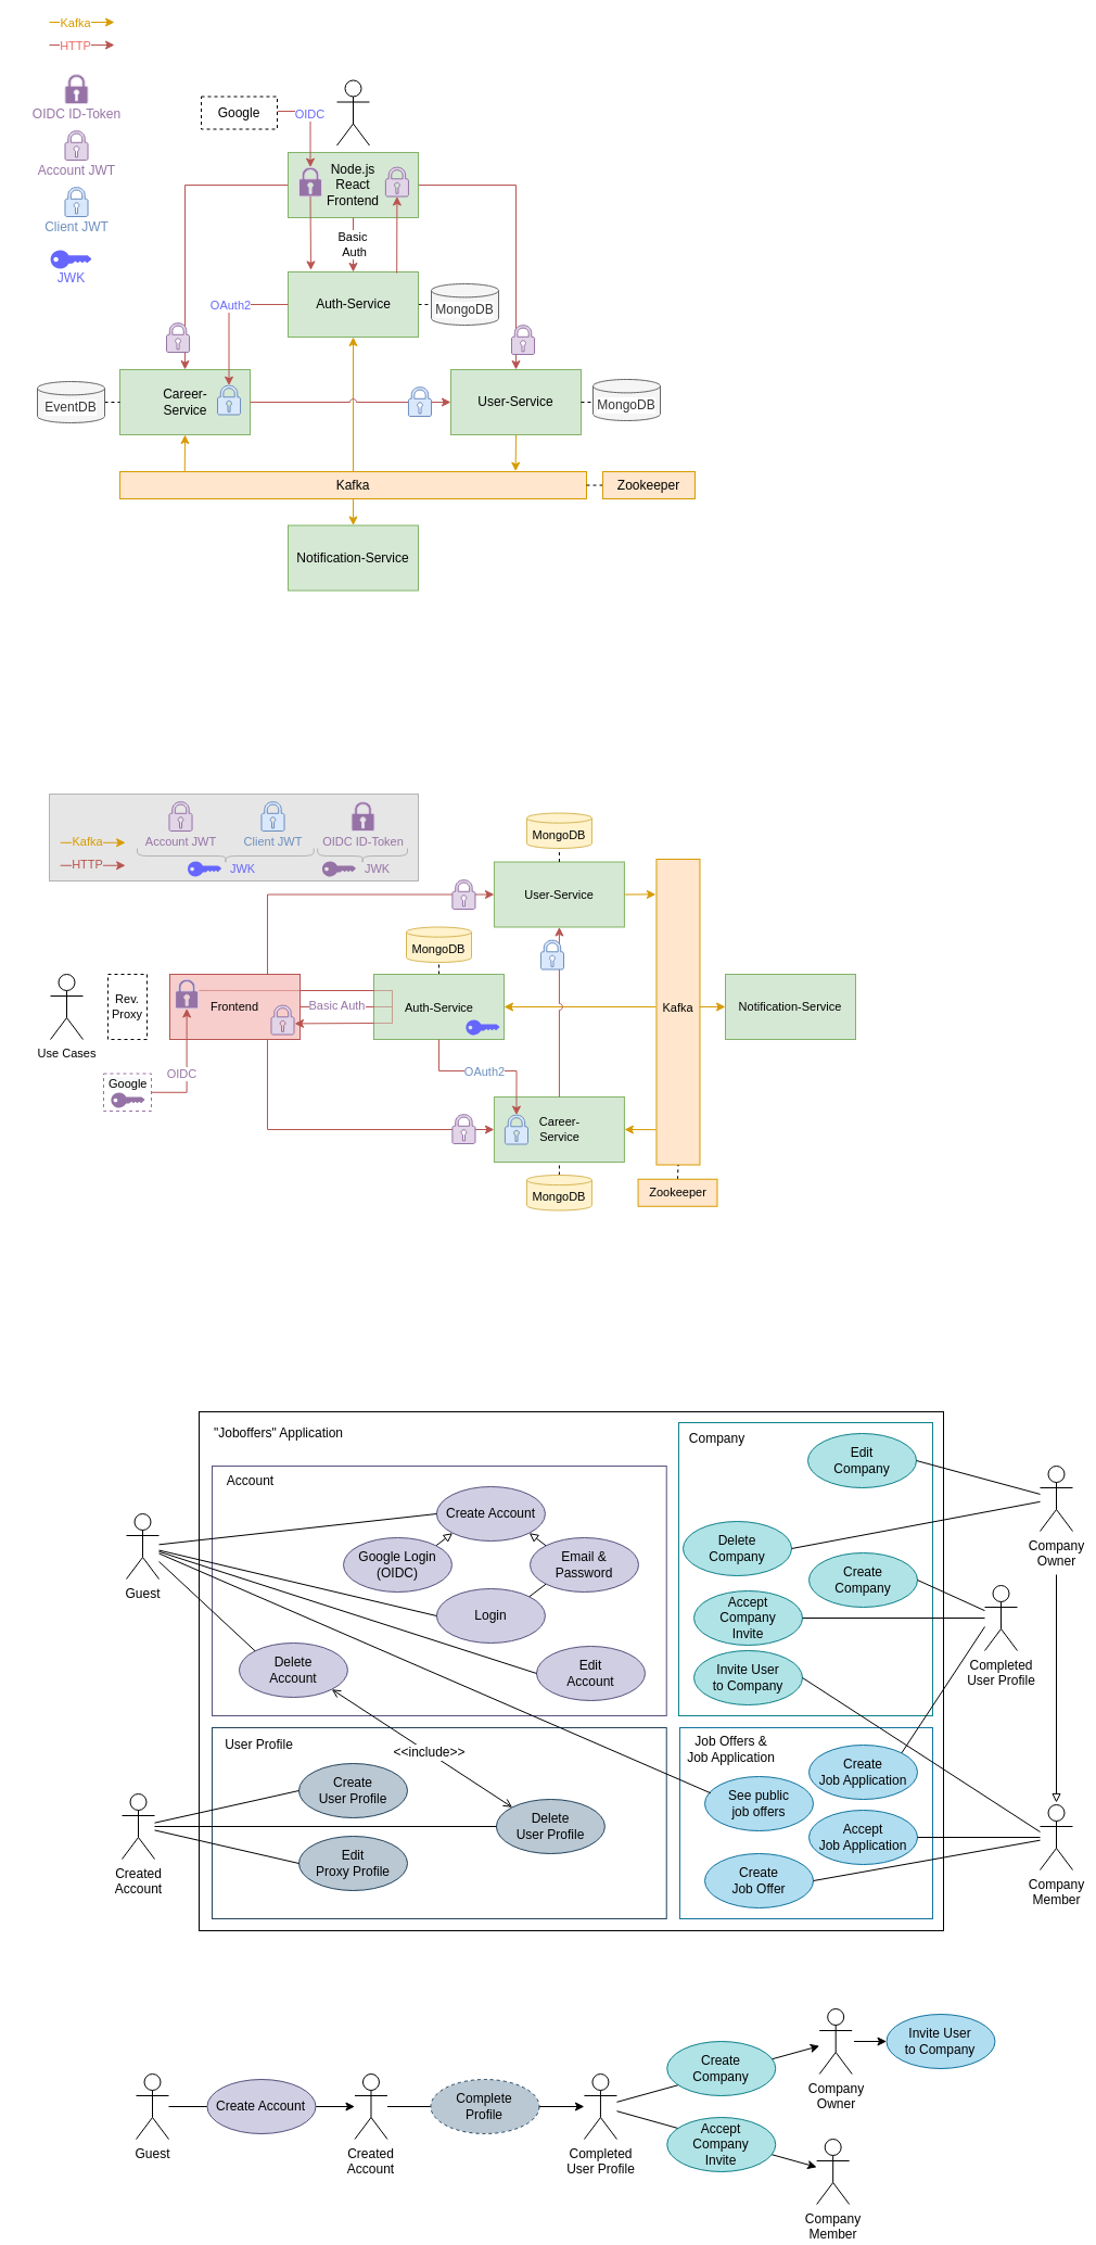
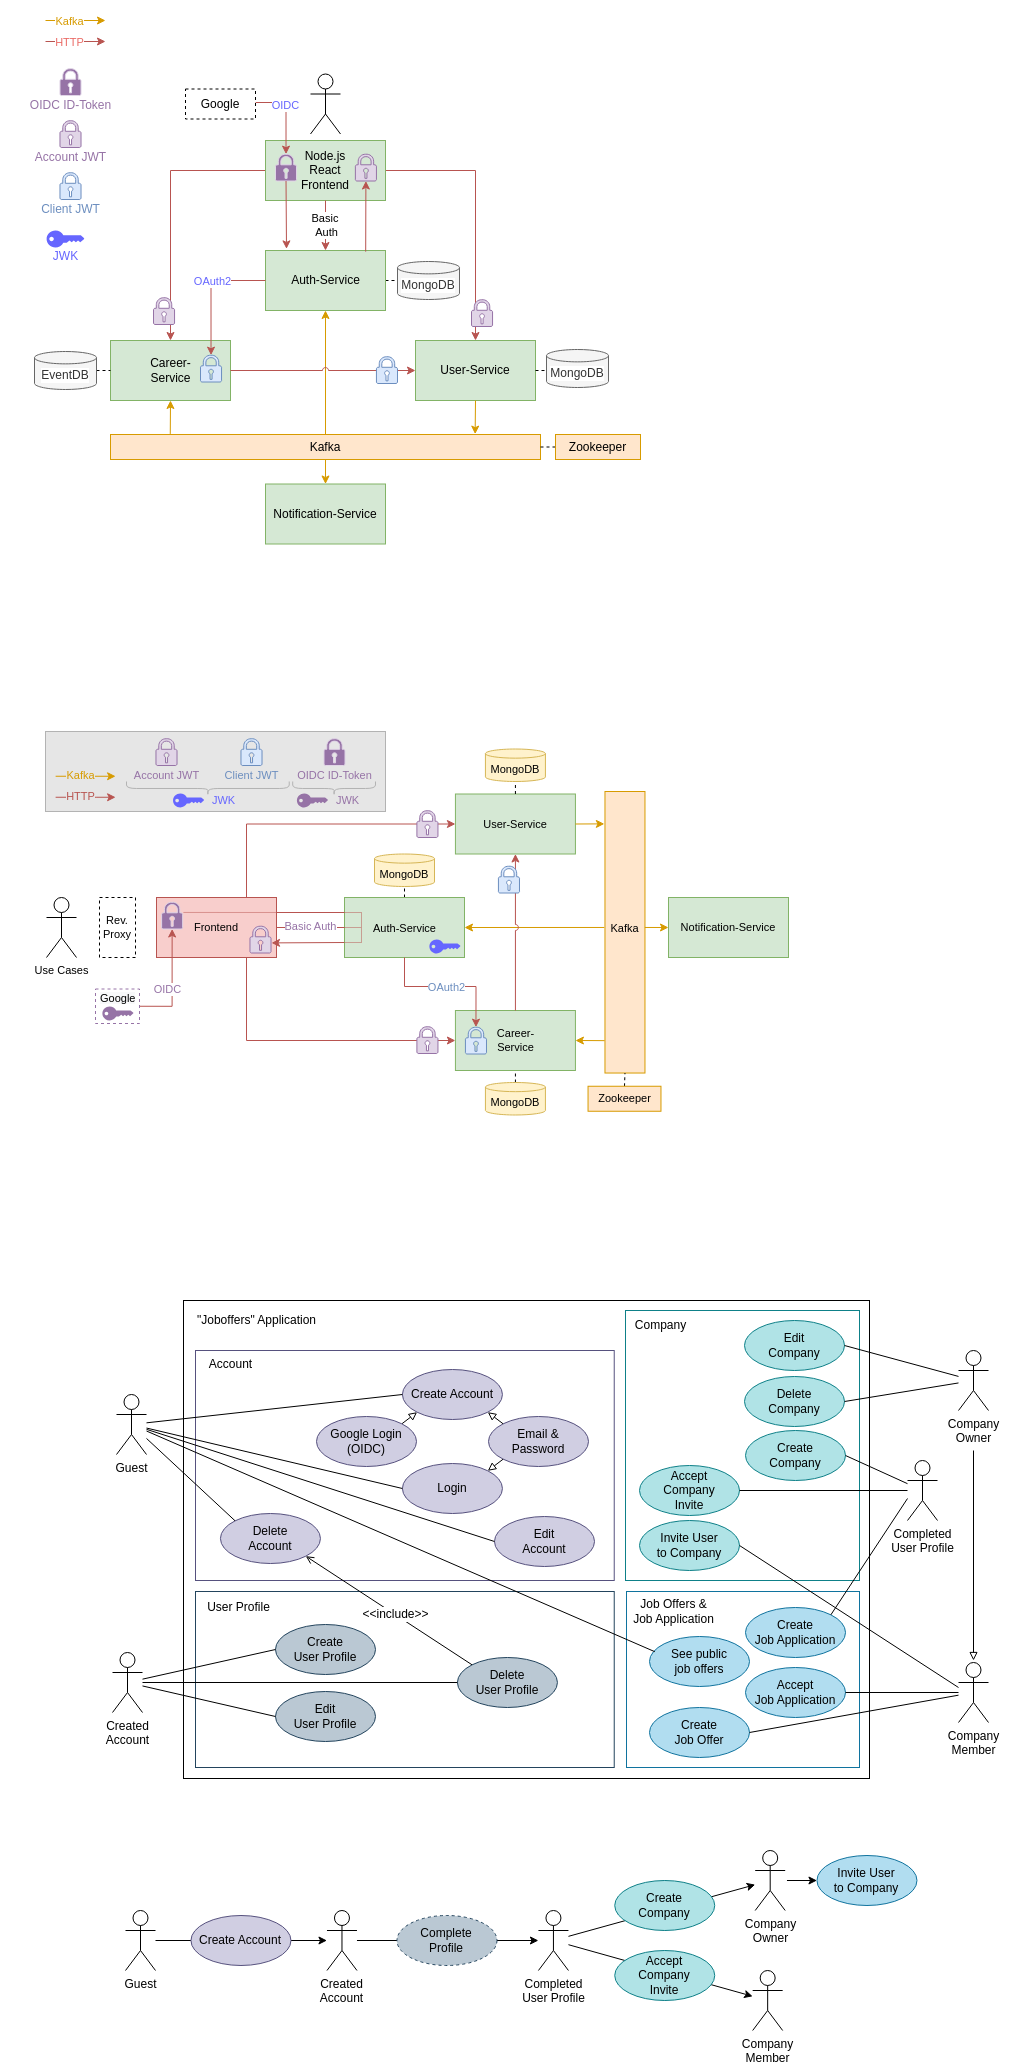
- <mxCell id="81" value="Delete&lt;br&gt;Company" style="ellipse;whiteSpace=wrap;html=1;labelBackgroundColor=none;strokeColor=#0e8088;fontFamily=Helvetica;fontSize=12;fillColor=#b0e3e6;" parent="1" vertex="1"><mxGeometry x="629" y="1401" width="100" height="50" as="geometry" /></mxCell>
+ <mxCell id="81" value="Delete&lt;br&gt;Company" style="ellipse;whiteSpace=wrap;html=1;labelBackgroundColor=none;strokeColor=#0e8088;fontFamily=Helvetica;fontSize=12;fillColor=#b0e3e6;" parent="1" vertex="1"><mxGeometry x="744" y="1376" width="100" height="50" as="geometry" /></mxCell>
- <mxCell id="70" style="rounded=0;jumpStyle=none;orthogonalLoop=1;jettySize=auto;html=1;exitX=0;exitY=1;exitDx=0;exitDy=0;entryX=1;entryY=0;entryDx=0;entryDy=0;strokeColor=#000000;fontFamily=Helvetica;fontSize=12;fontColor=#000000;startArrow=none;startFill=0;endArrow=none;endFill=0;fillColor=#b1ddf0;labelBackgroundColor=none;" parent="1" source="67" target="68" edge="1"><mxGeometry relative="1" as="geometry"><mxPoint x="541" y="1446" as="sourcePoint" /><mxPoint x="502.489" y="1418.575" as="targetPoint" /></mxGeometry></mxCell>
+ <mxCell id="70" style="rounded=0;jumpStyle=none;orthogonalLoop=1;jettySize=auto;html=1;exitX=0;exitY=1;exitDx=0;exitDy=0;entryX=1;entryY=0;entryDx=0;entryDy=0;strokeColor=#000000;fontFamily=Helvetica;fontSize=12;fontColor=#000000;startArrow=none;startFill=0;endArrow=block;endFill=0;fillColor=#b1ddf0;labelBackgroundColor=none;" parent="1" source="67" target="68" edge="1"><mxGeometry relative="1" as="geometry"><mxPoint x="541" y="1446" as="sourcePoint" /><mxPoint x="502.489" y="1418.575" as="targetPoint" /></mxGeometry></mxCell>
- <mxCell id="117" value="" style="edgeStyle=none;rounded=0;jumpStyle=none;orthogonalLoop=1;jettySize=auto;html=1;entryX=0;entryY=0;entryDx=0;entryDy=0;strokeColor=#000000;fontFamily=Helvetica;fontSize=12;fontColor=#000000;startArrow=open;startFill=0;endArrow=open;endFill=0;exitX=1;exitY=1;exitDx=0;exitDy=0;fillColor=#b1ddf0;labelBackgroundColor=none;" parent="1" source="111" target="114" edge="1"><mxGeometry relative="1" as="geometry"><mxPoint x="456.575" y="1554.678" as="sourcePoint" /><mxPoint x="293" y="1575" as="targetPoint" /></mxGeometry></mxCell>
+ <mxCell id="117" value="" style="edgeStyle=none;rounded=0;jumpStyle=none;orthogonalLoop=1;jettySize=auto;html=1;entryX=0;entryY=0;entryDx=0;entryDy=0;strokeColor=#000000;fontFamily=Helvetica;fontSize=12;fontColor=#000000;startArrow=open;startFill=0;endArrow=none;endFill=0;exitX=1;exitY=1;exitDx=0;exitDy=0;fillColor=#b1ddf0;labelBackgroundColor=none;" parent="1" source="111" target="114" edge="1"><mxGeometry relative="1" as="geometry"><mxPoint x="456.575" y="1554.678" as="sourcePoint" /><mxPoint x="293" y="1575" as="targetPoint" /></mxGeometry></mxCell>
- <mxCell id="113" value="Edit&lt;br&gt;Proxy Profile" style="ellipse;whiteSpace=wrap;html=1;labelBackgroundColor=none;strokeColor=#23445d;fontFamily=Helvetica;fontSize=12;fillColor=#bac8d3;" parent="1" vertex="1"><mxGeometry x="275" y="1691" width="100" height="50" as="geometry" /></mxCell>
+ <mxCell id="113" value="Edit&lt;br&gt;User Profile" style="ellipse;whiteSpace=wrap;html=1;labelBackgroundColor=none;strokeColor=#23445d;fontFamily=Helvetica;fontSize=12;fillColor=#bac8d3;" parent="1" vertex="1"><mxGeometry x="275" y="1691" width="100" height="50" as="geometry" /></mxCell>
